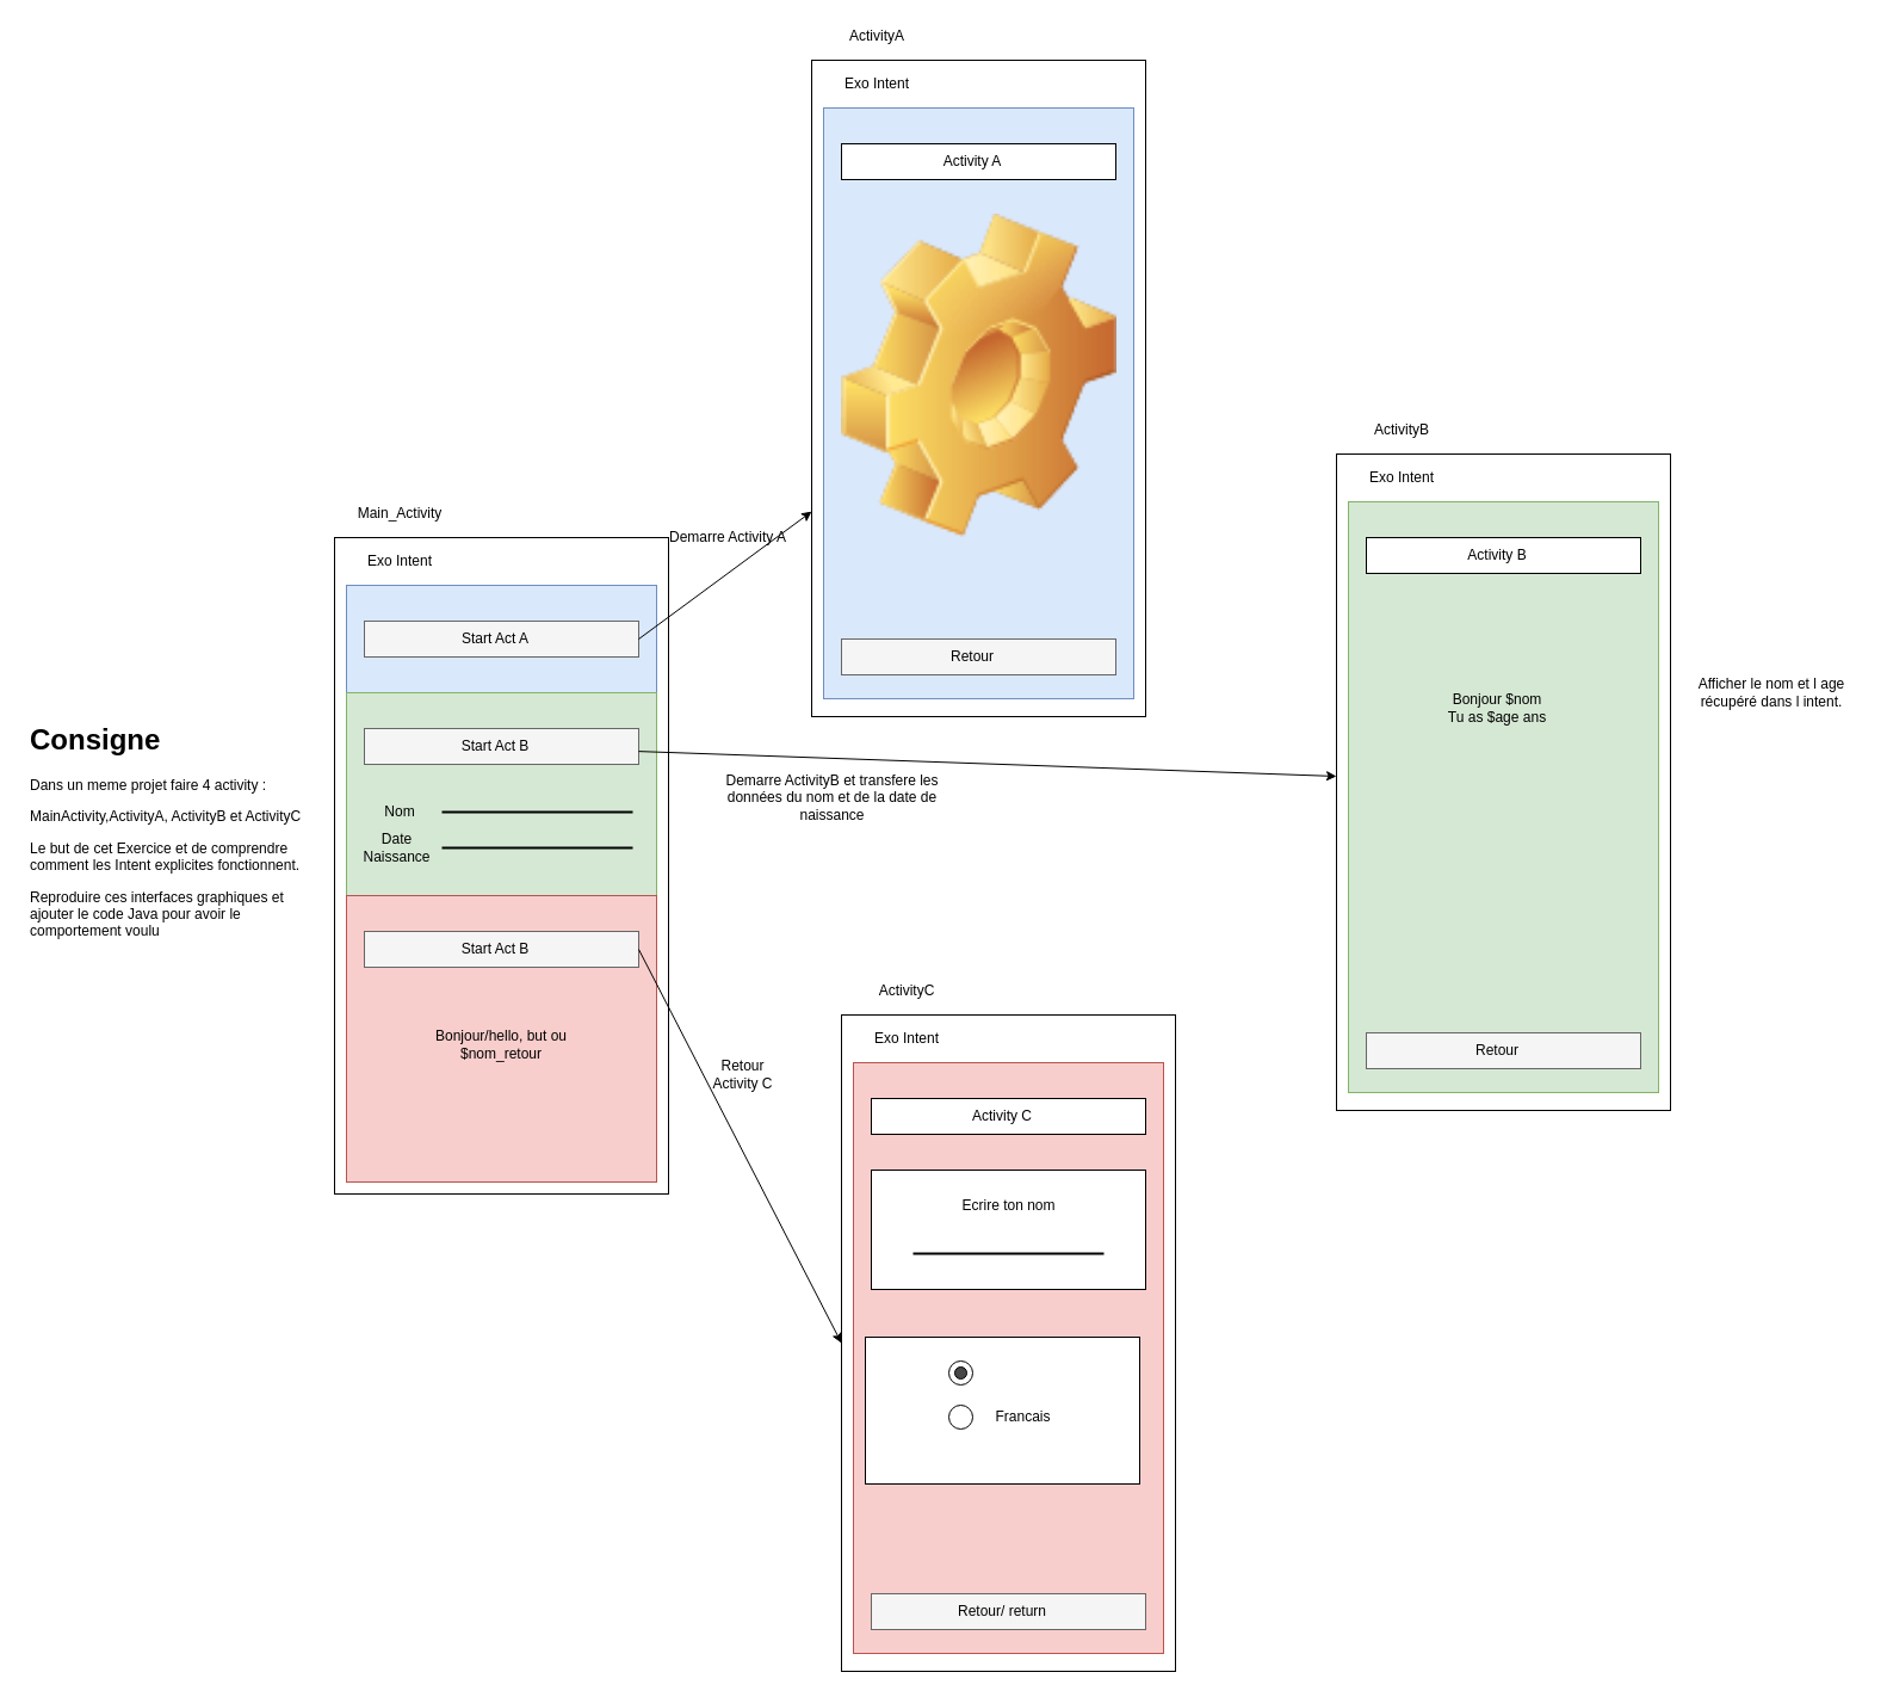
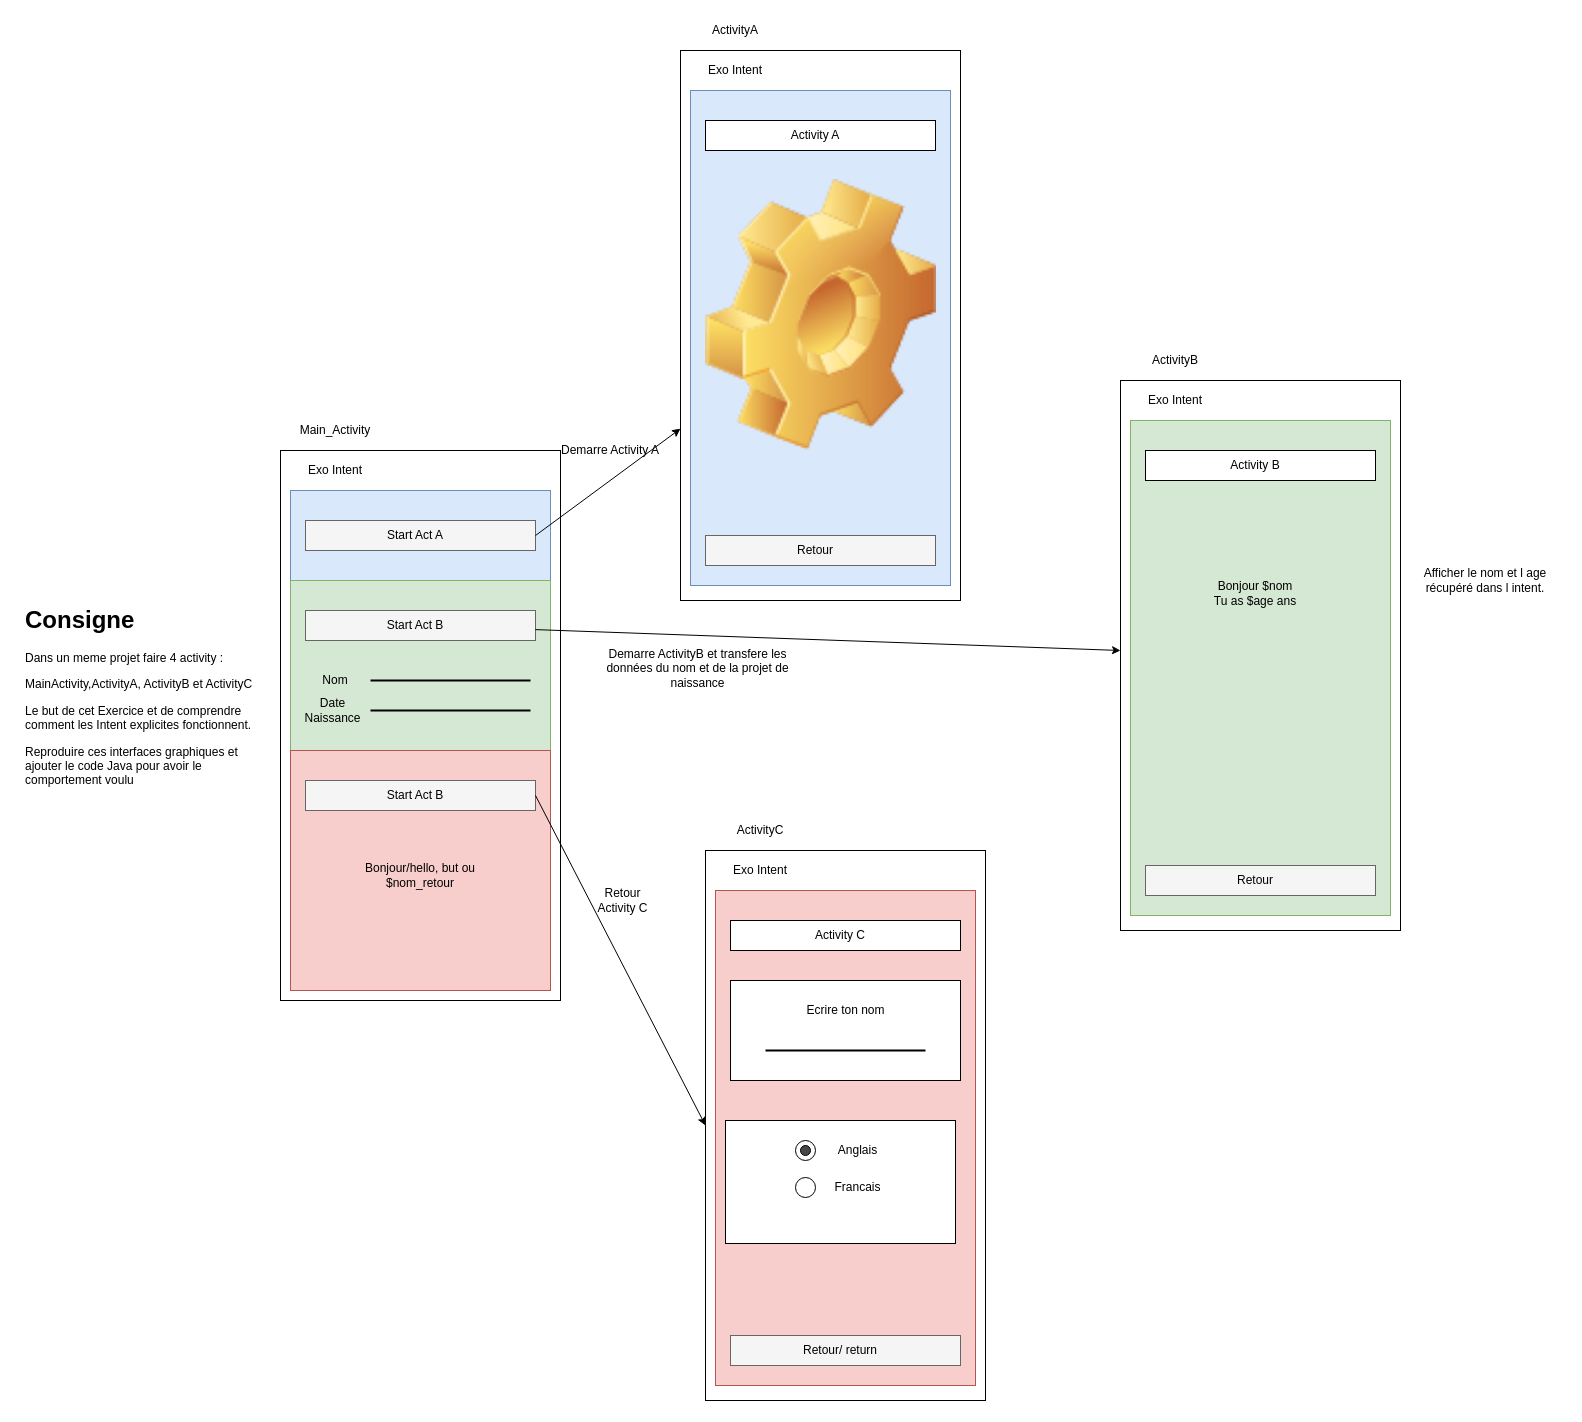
- <mxCell id="63" value="Demarre ActivityB et transfere les données du nom et de la date de naissance" style="text;html=1;strokeColor=none;fillColor=none;align=center;verticalAlign=middle;whiteSpace=wrap;rounded=0;" vertex="1" parent="1"><mxGeometry x="585" y="645" width="225" height="45" as="geometry" /></mxCell>
+ <mxCell id="63" value="Demarre ActivityB et transfere les données du nom et de la projet de naissance" style="text;html=1;strokeColor=none;fillColor=none;align=center;verticalAlign=middle;whiteSpace=wrap;rounded=0;" vertex="1" parent="1"><mxGeometry x="585" y="645" width="225" height="45" as="geometry" /></mxCell>
+ <mxCell id="56" value="Anglais" style="text;html=1;strokeColor=none;fillColor=none;align=center;verticalAlign=middle;whiteSpace=wrap;rounded=0;" vertex="1" parent="1"><mxGeometry x="830" y="1140" width="55" height="20" as="geometry" /></mxCell>
